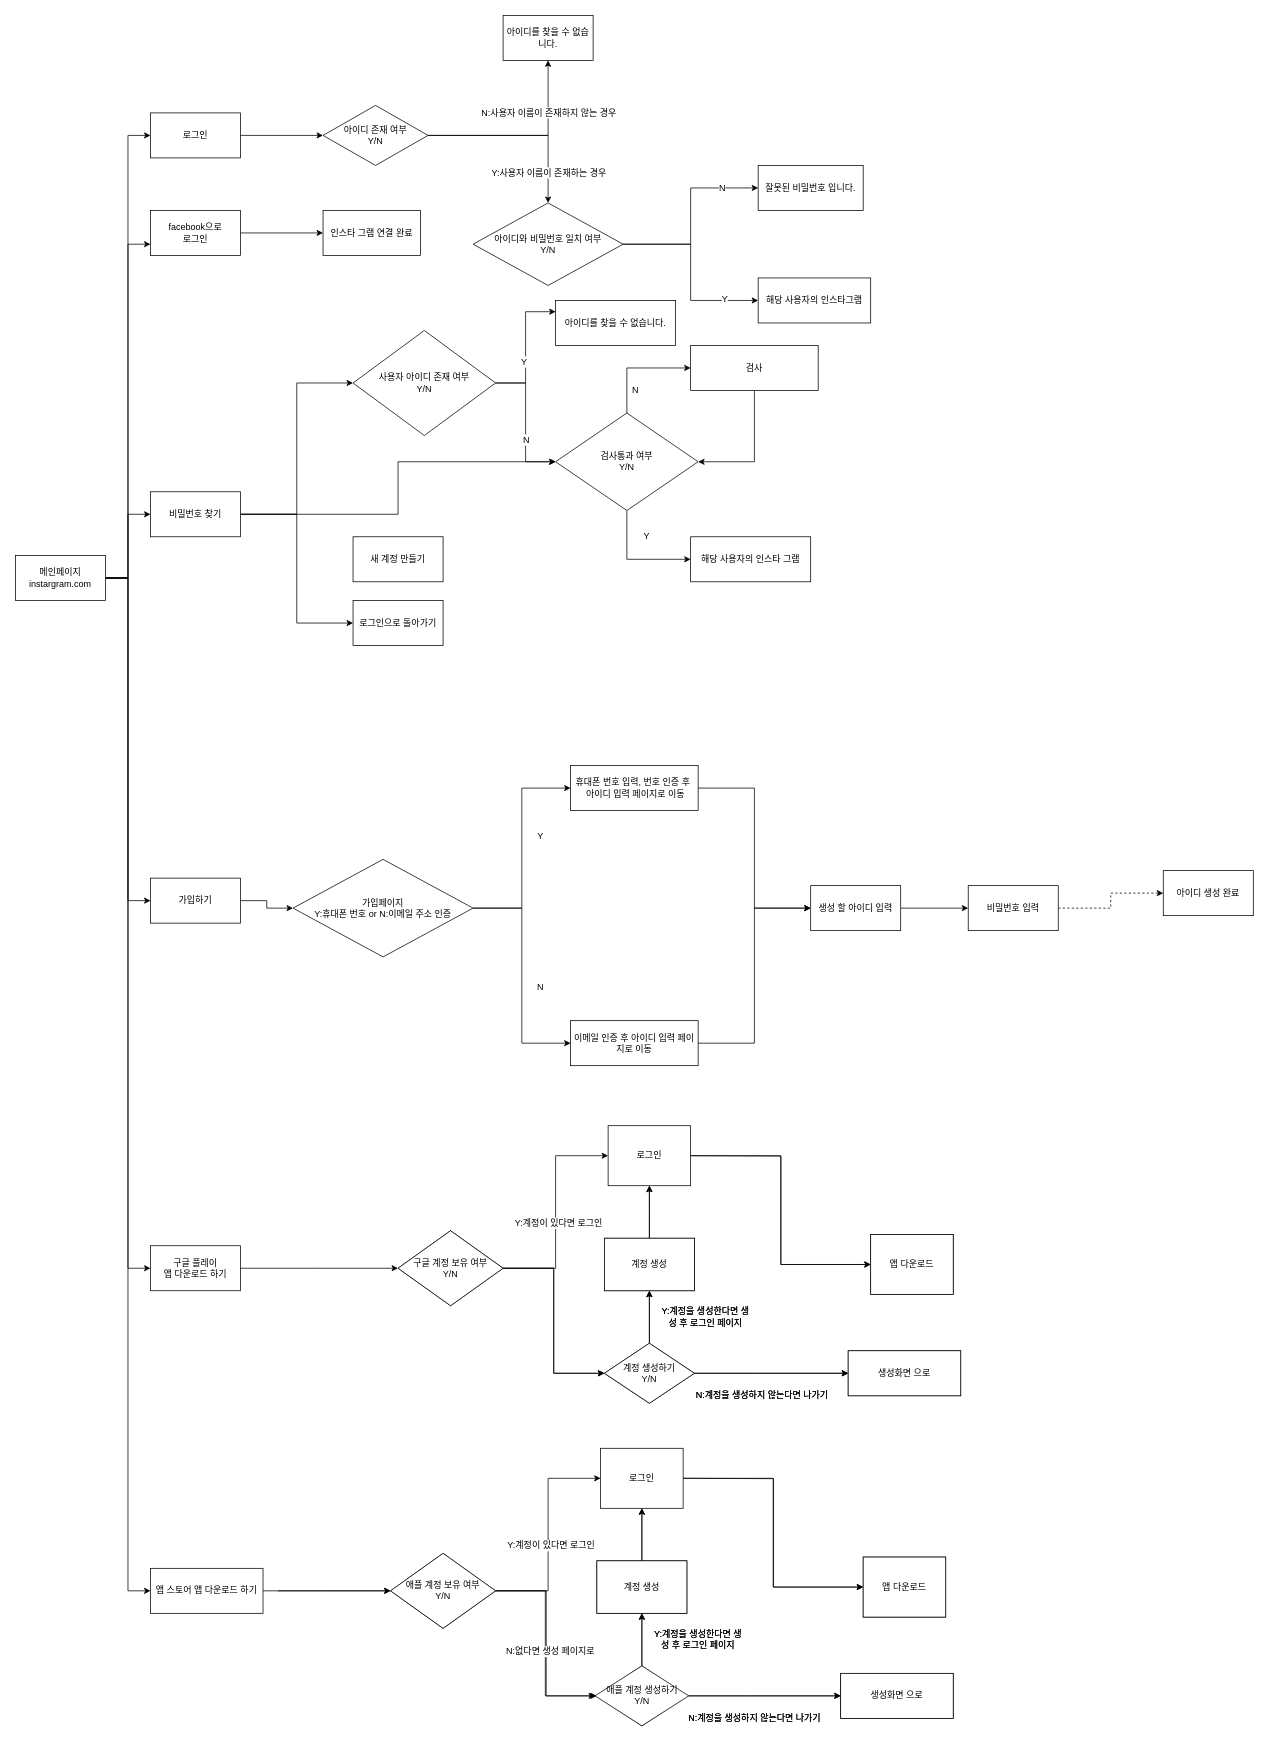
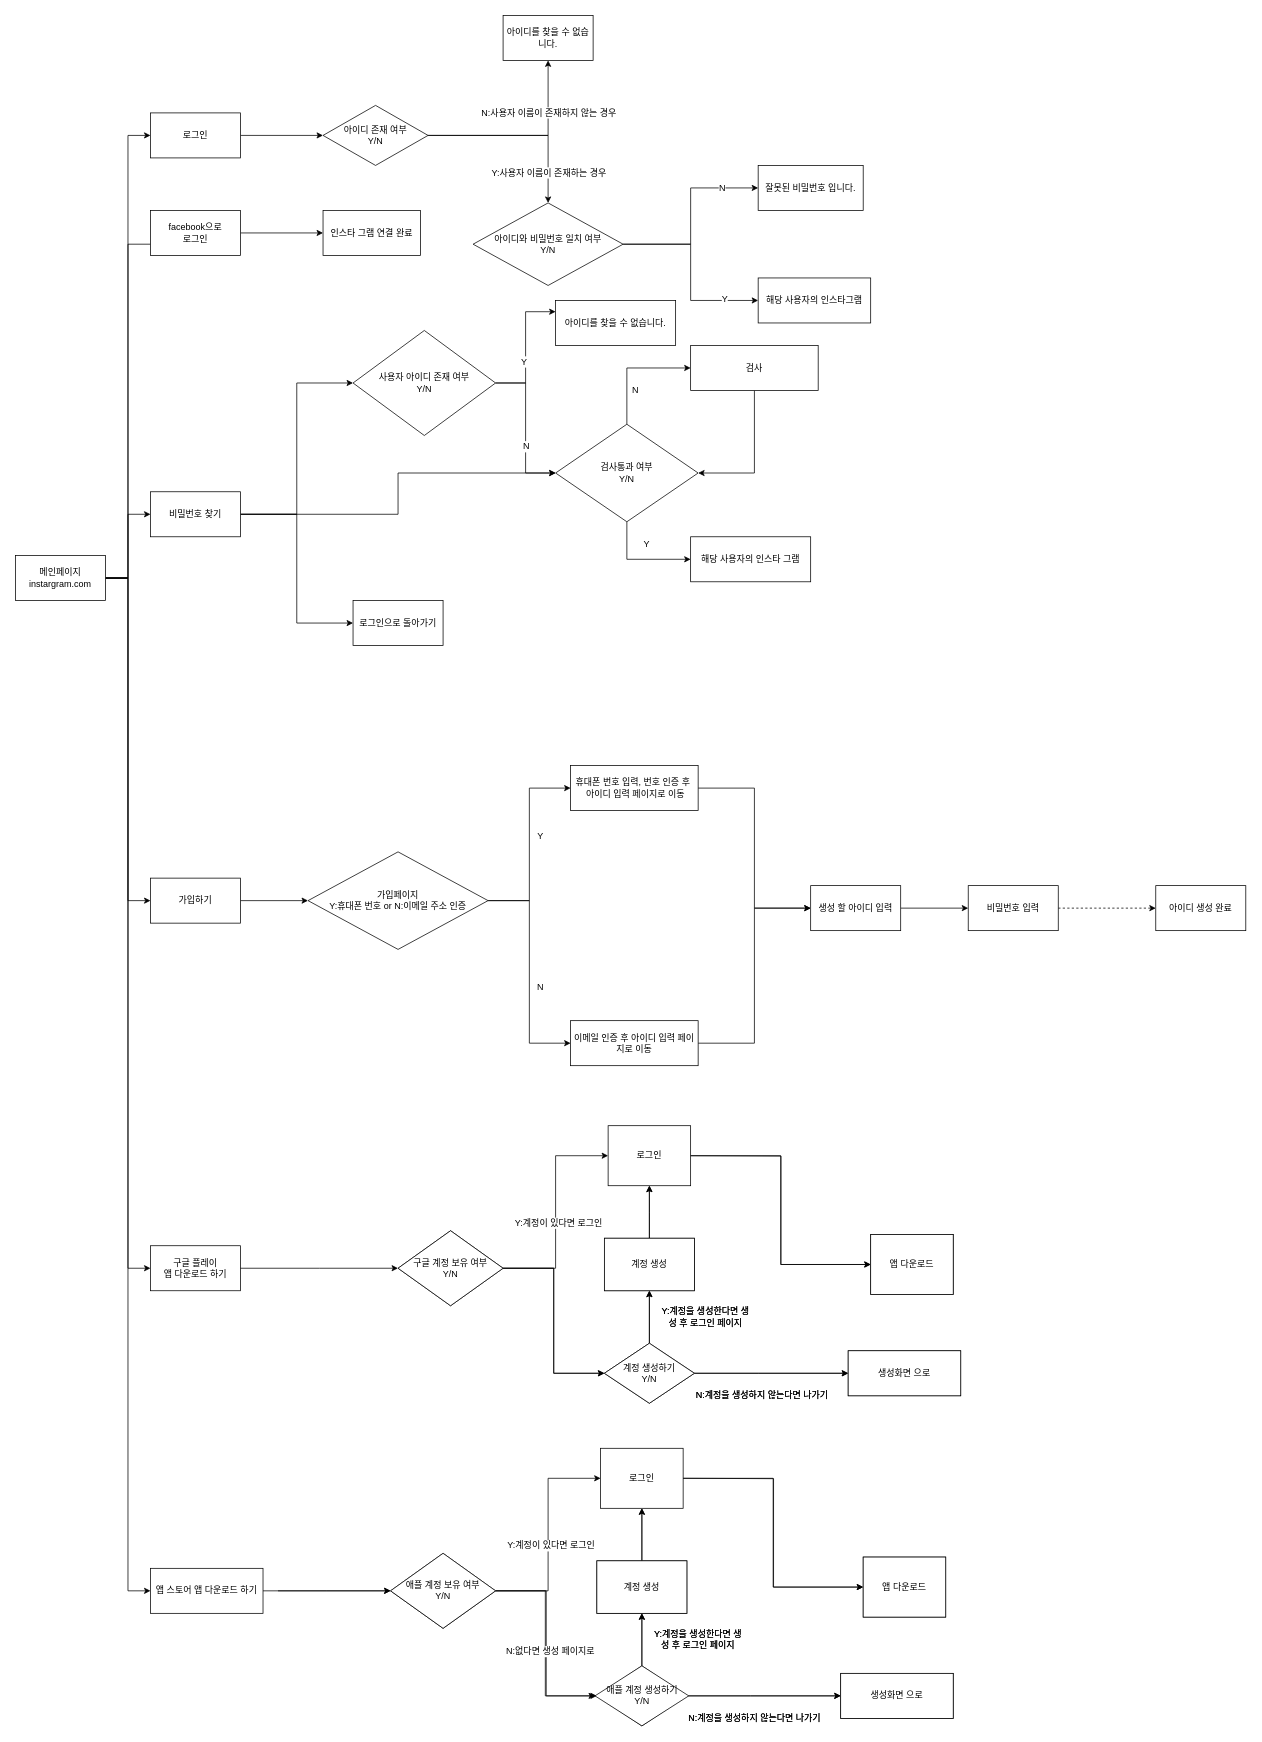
- <mxCell id="3" style="edgeStyle=orthogonalEdgeStyle;rounded=0;orthogonalLoop=1;jettySize=auto;html=1;entryX=0;entryY=0.75;entryDx=0;entryDy=0;fontSize=12;" edge="1" parent="1" source="8" target="16"><mxGeometry relative="1" as="geometry" /></mxCell>
+ <mxCell id="3" style="edgeStyle=orthogonalEdgeStyle;rounded=0;orthogonalLoop=1;jettySize=auto;html=1;entryX=0;entryY=0.75;entryDx=0;entryDy=0;fontSize=12;endArrow=none;" edge="1" parent="1" source="8" target="16"><mxGeometry relative="1" as="geometry" /></mxCell>
- <mxCell id="44" value="검사통과 여부&lt;br&gt;Y/N&lt;br&gt;" style="rhombus;whiteSpace=wrap;html=1;fontSize=12;" vertex="1" parent="1"><mxGeometry x="740" y="550" width="190" height="130" as="geometry" /></mxCell>
+ <mxCell id="44" value="검사통과 여부&lt;br&gt;Y/N&lt;br&gt;" style="rhombus;whiteSpace=wrap;html=1;fontSize=12;" vertex="1" parent="1"><mxGeometry x="740" y="565" width="190" height="130" as="geometry" /></mxCell>
- <mxCell id="33" value="새 계정 만들기" style="rounded=0;whiteSpace=wrap;html=1;" vertex="1" parent="1"><mxGeometry x="470" y="715" width="120" height="60" as="geometry" /></mxCell>
- <mxCell id="68" value="아이디 생성 완료" style="rounded=0;whiteSpace=wrap;html=1;fontSize=12;" vertex="1" parent="1"><mxGeometry x="1550" y="1160" width="120" height="60" as="geometry" /></mxCell>
+ <mxCell id="68" value="아이디 생성 완료" style="rounded=0;whiteSpace=wrap;html=1;fontSize=12;" vertex="1" parent="1"><mxGeometry x="1540" y="1180" width="120" height="60" as="geometry" /></mxCell>
- <mxCell id="71" value="가입페이지&lt;br&gt;Y:휴대폰 번호 or N:이메일 주소 인증" style="rhombus;whiteSpace=wrap;html=1;fontSize=12;" vertex="1" parent="1"><mxGeometry x="390" y="1145" width="240" height="130" as="geometry" /></mxCell>
+ <mxCell id="71" value="가입페이지&lt;br&gt;Y:휴대폰 번호 or N:이메일 주소 인증" style="rhombus;whiteSpace=wrap;html=1;fontSize=12;" vertex="1" parent="1"><mxGeometry x="410" y="1135" width="240" height="130" as="geometry" /></mxCell>
